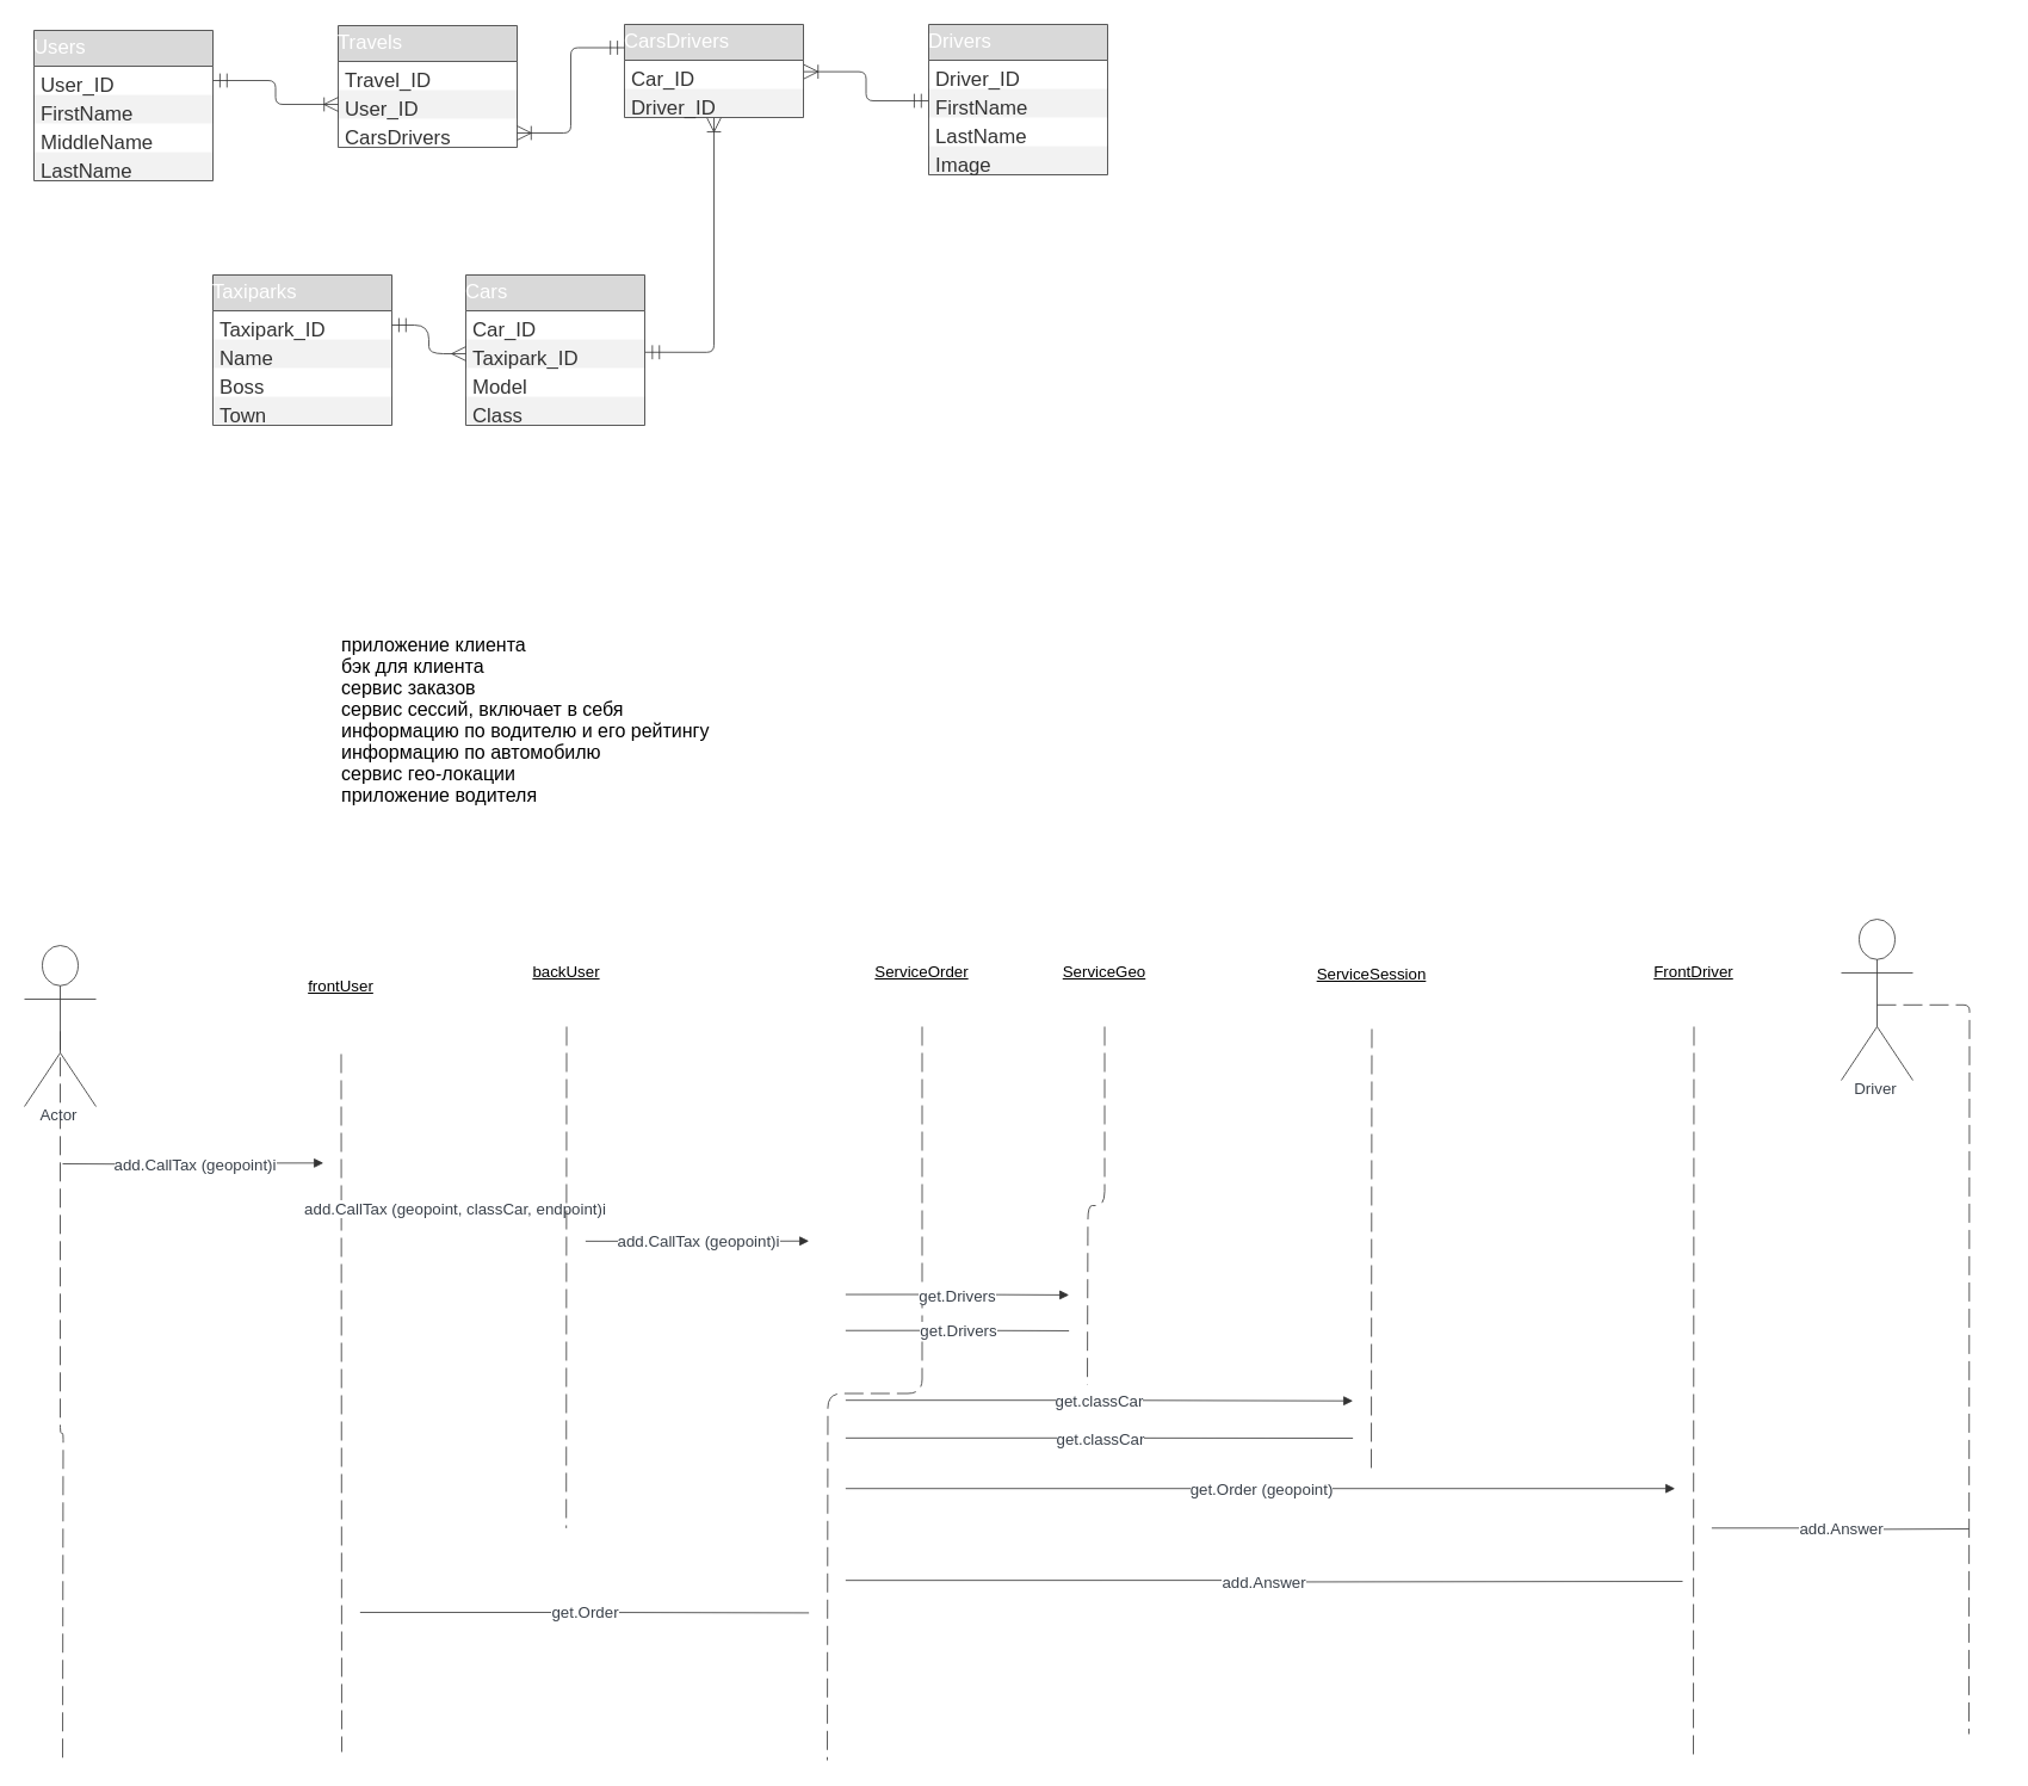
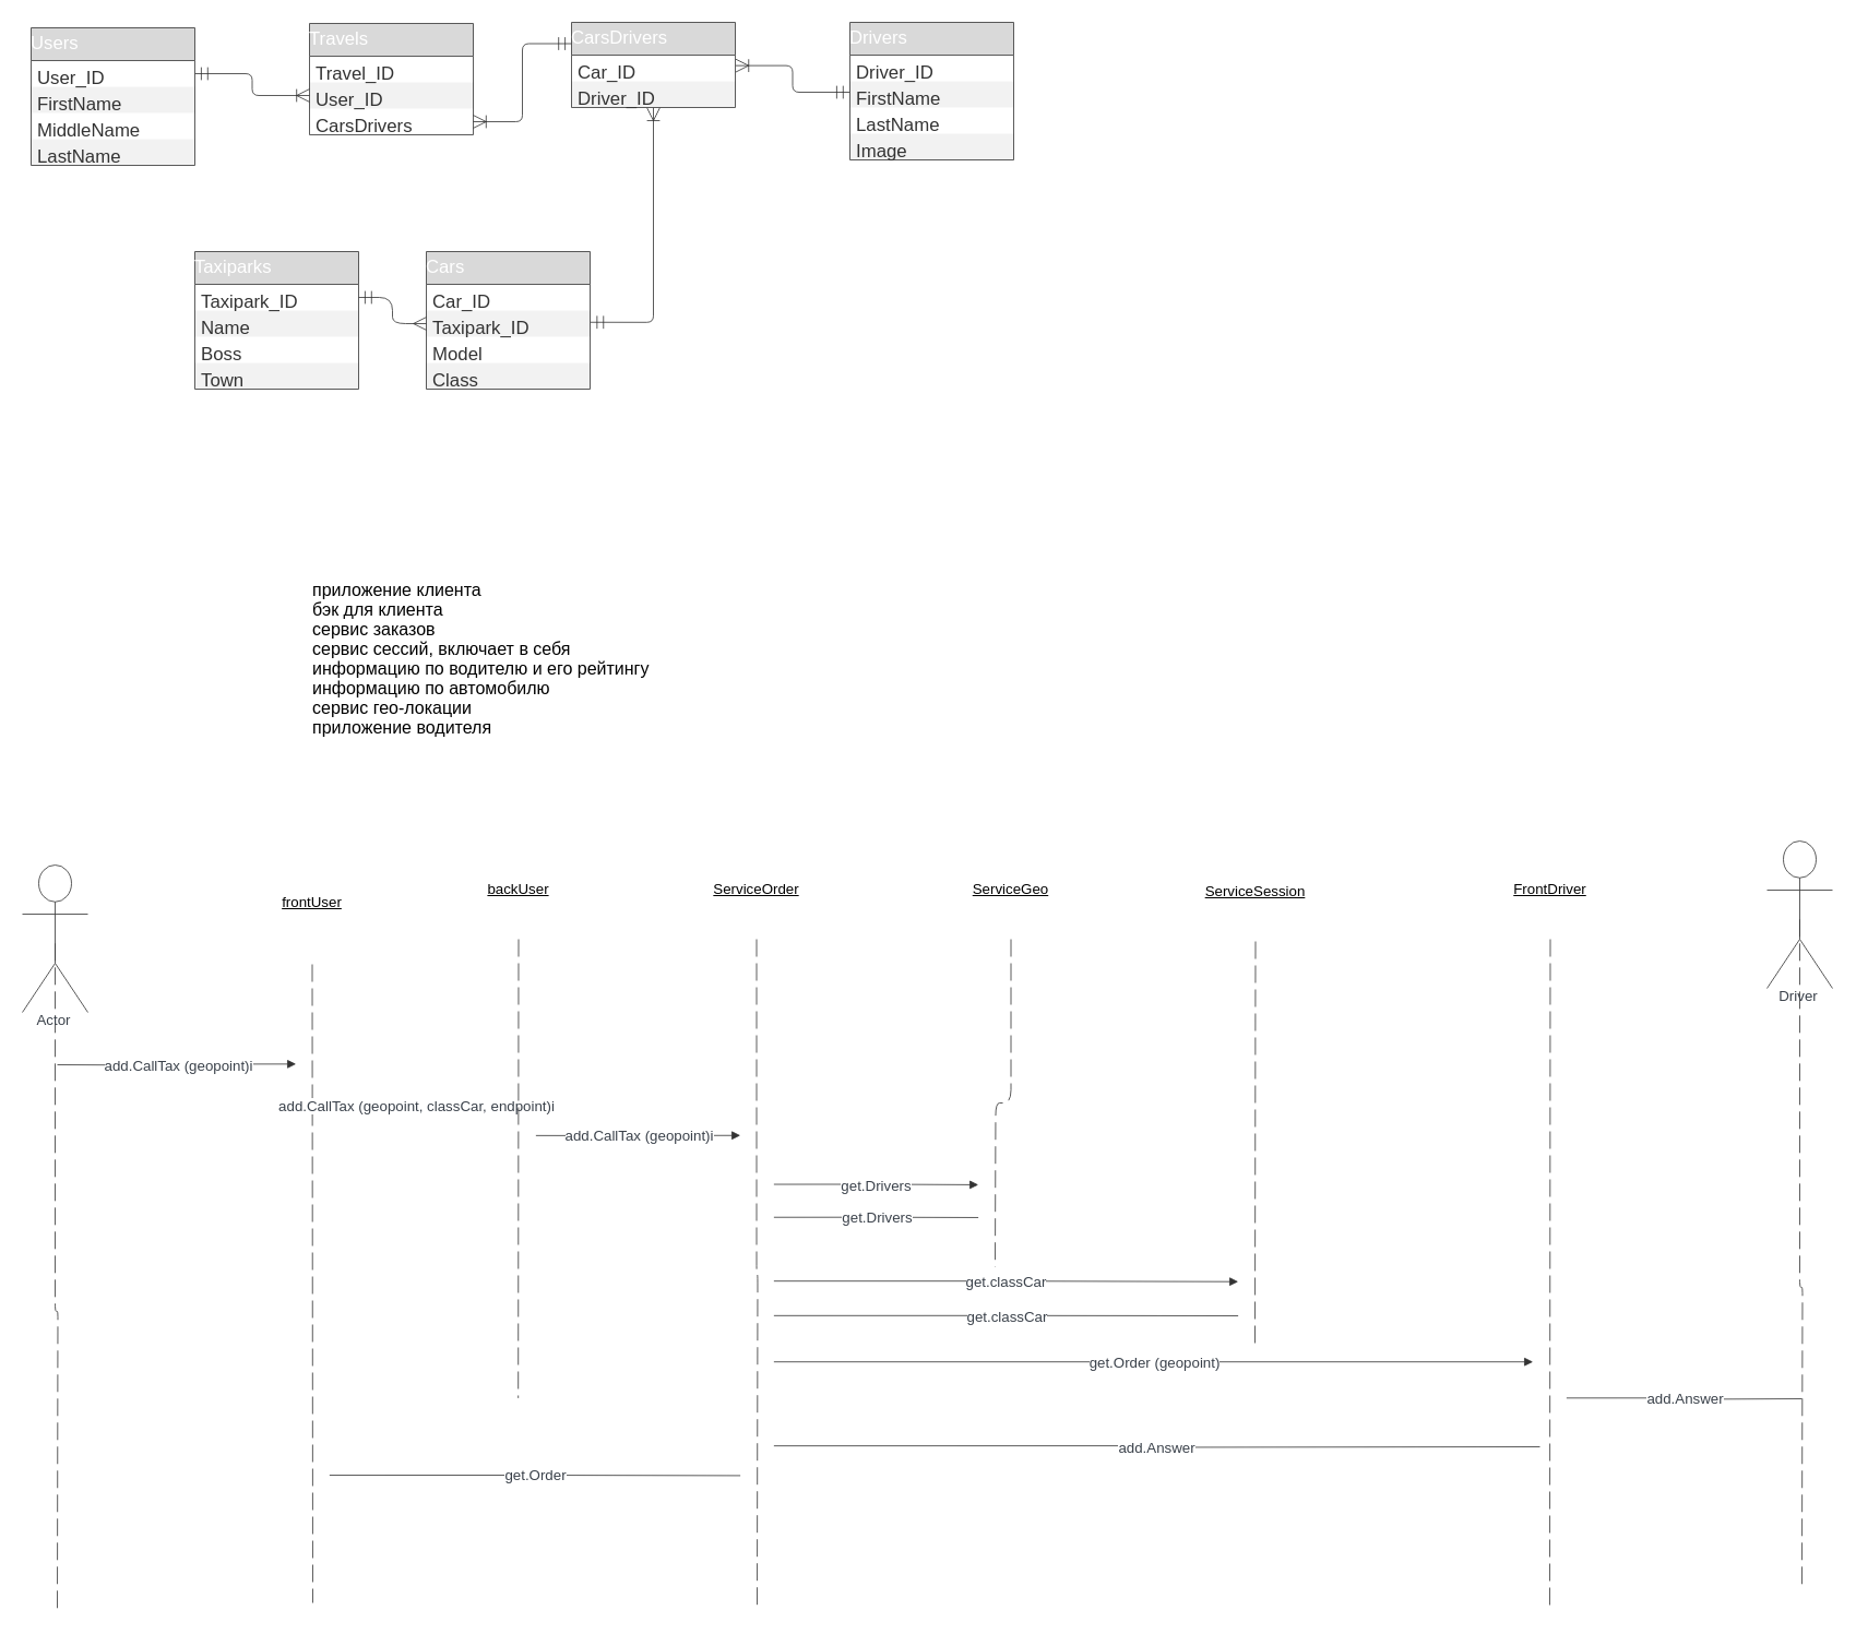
- <mxCell id="25" value="ServiceOrder" style="html=1;overflow=block;blockSpacing=1;whiteSpace=wrap;fontSize=13.3;fontStyle=4;align=center;spacing=0;strokeColor=#unset;rounded=1;absoluteArcSize=1;arcSize=12;fillColor=none;strokeWidth=NaN;" vertex="1" parent="1"><mxGeometry x="701" y="768" width="143" height="92" as="geometry" /></mxCell>
+ <mxCell id="25" value="ServiceOrder" style="html=1;overflow=block;blockSpacing=1;whiteSpace=wrap;fontSize=13.3;fontStyle=4;align=center;spacing=0;strokeColor=#unset;rounded=1;absoluteArcSize=1;arcSize=12;fillColor=none;strokeWidth=NaN;" vertex="1" parent="1"><mxGeometry x="621" y="768" width="143" height="92" as="geometry" /></mxCell>
- <mxCell id="12" value="Driver" style="html=1;overflow=block;blockSpacing=1;shape=umlActor;labelPosition=center;verticalLabelPosition=bottom;verticalAlign=top;whiteSpace=nowrap;fontSize=13.3;fontColor=#3a414a;align=center;spacing=0;strokeColor=#333333;strokeOpacity=100;fillOpacity=100;rounded=1;absoluteArcSize=1;arcSize=12;fillColor=#ffffff;strokeWidth=0.8;lucidId=Q3fyPBO5Z~-K;" vertex="1" parent="1"><mxGeometry x="1543" y="770" width="60" height="135" as="geometry" /></mxCell>
+ <mxCell id="12" value="Driver" style="html=1;overflow=block;blockSpacing=1;shape=umlActor;labelPosition=center;verticalLabelPosition=bottom;verticalAlign=top;whiteSpace=nowrap;fontSize=13.3;fontColor=#3a414a;align=center;spacing=0;strokeColor=#333333;strokeOpacity=100;fillOpacity=100;rounded=1;absoluteArcSize=1;arcSize=12;fillColor=#ffffff;strokeWidth=0.8;lucidId=Q3fyPBO5Z~-K;" vertex="1" parent="1"><mxGeometry x="1618" y="770" width="60" height="135" as="geometry" /></mxCell>
